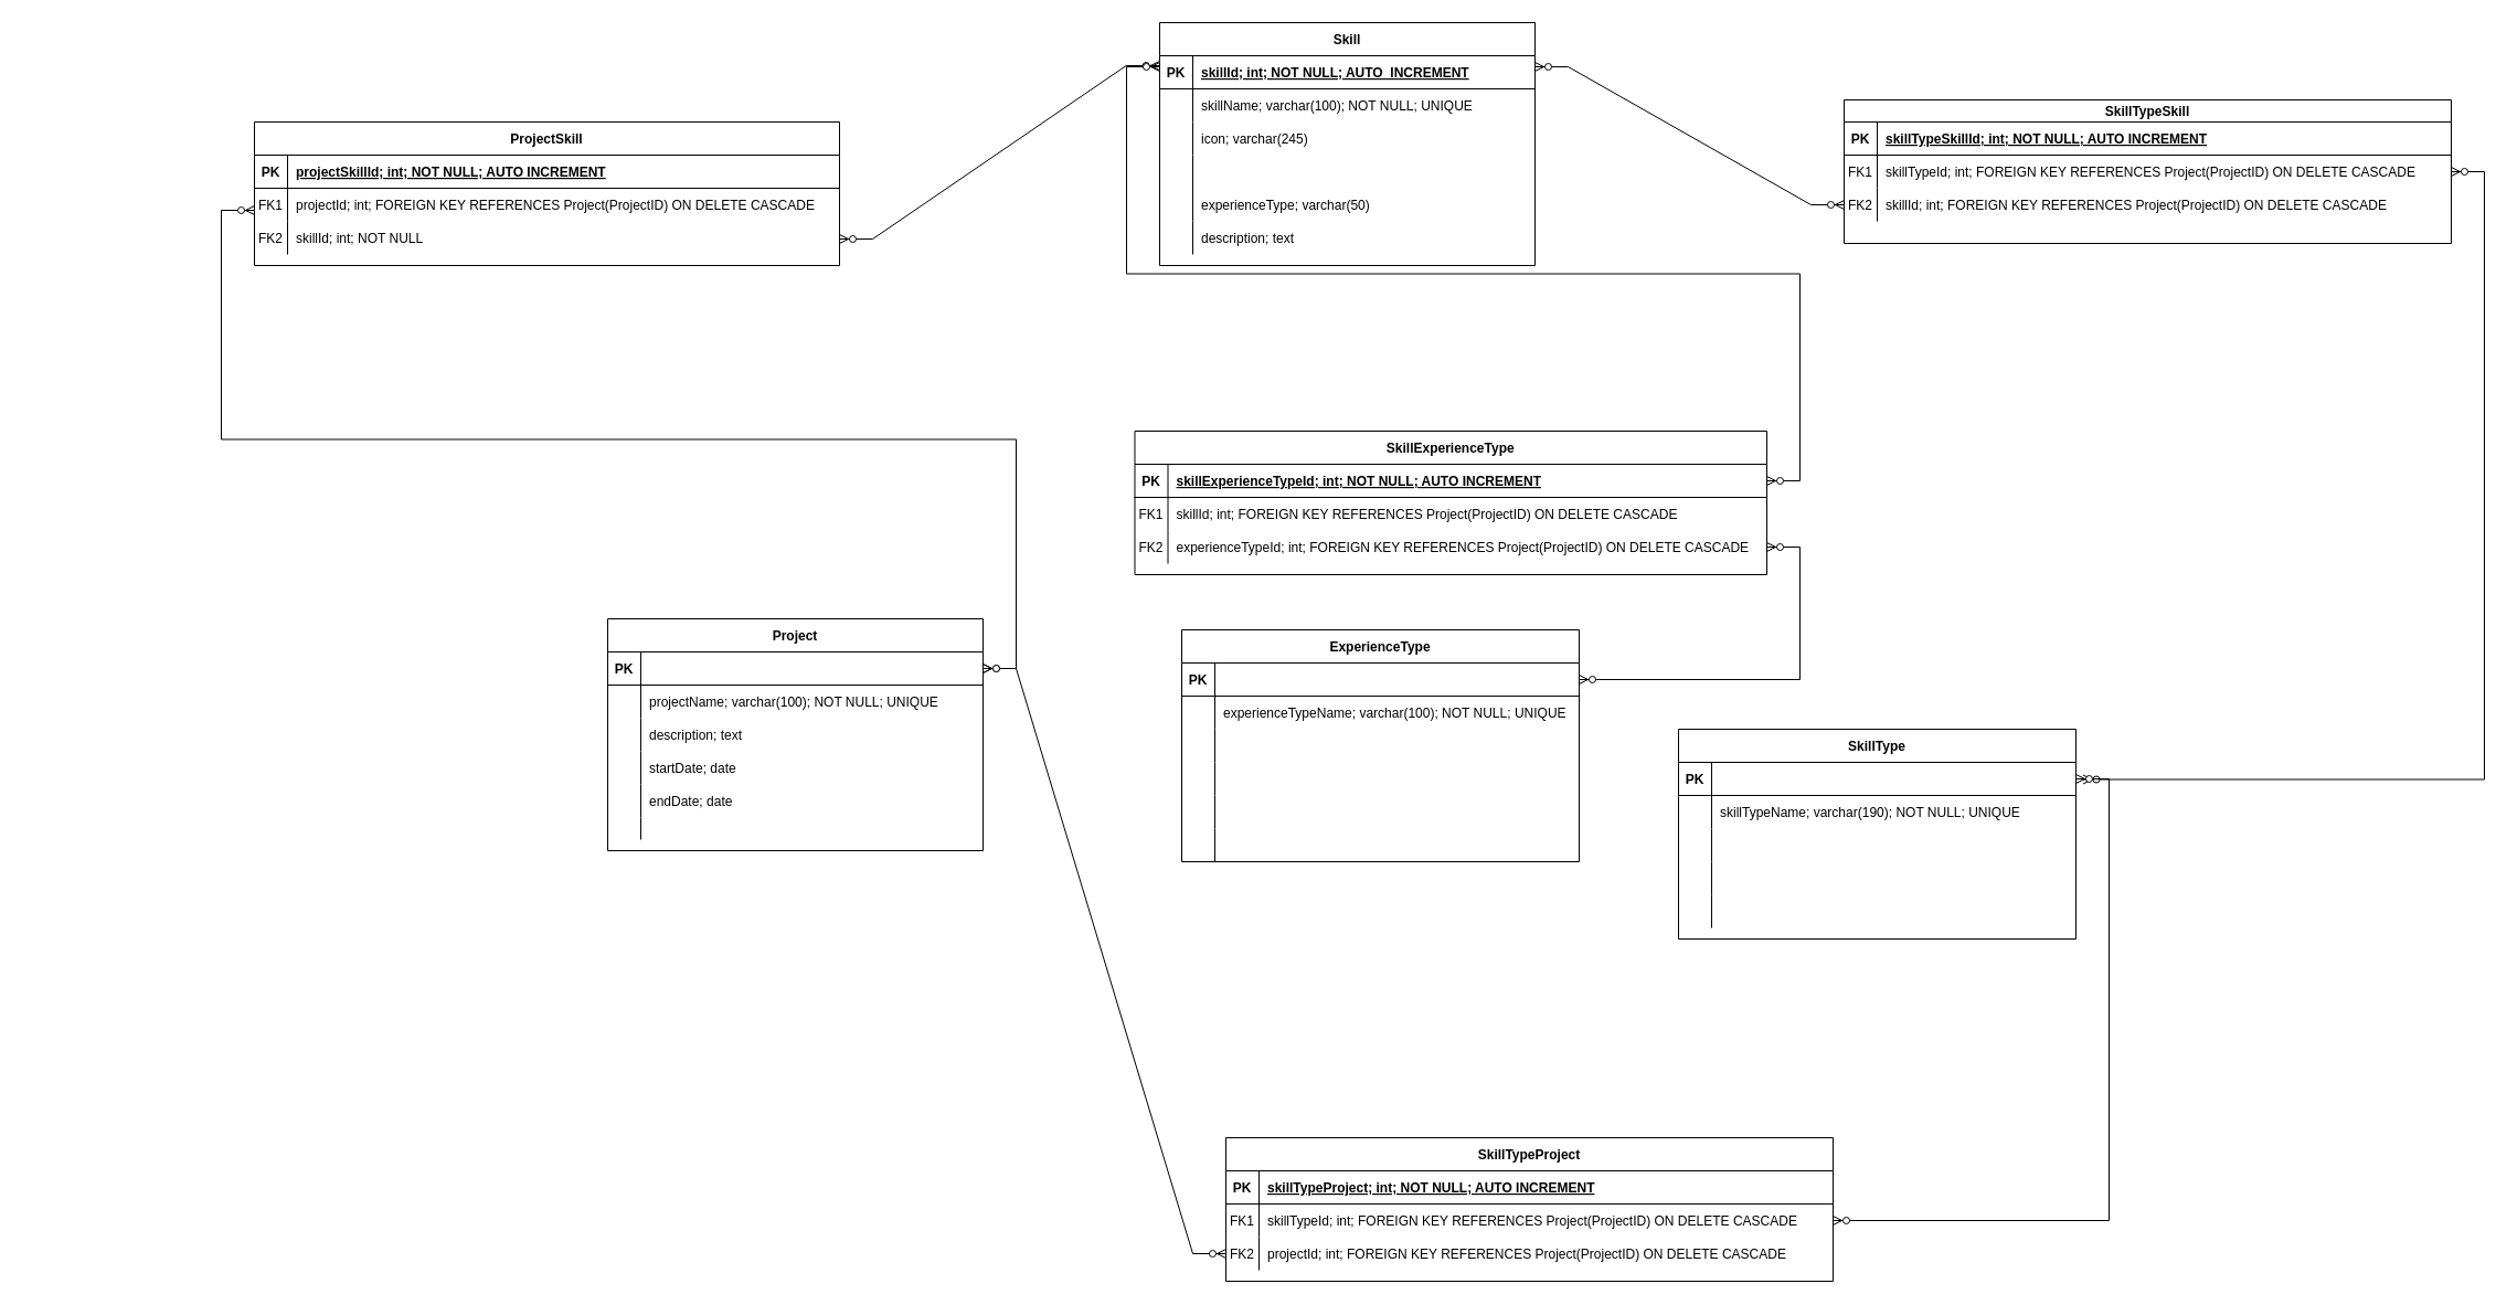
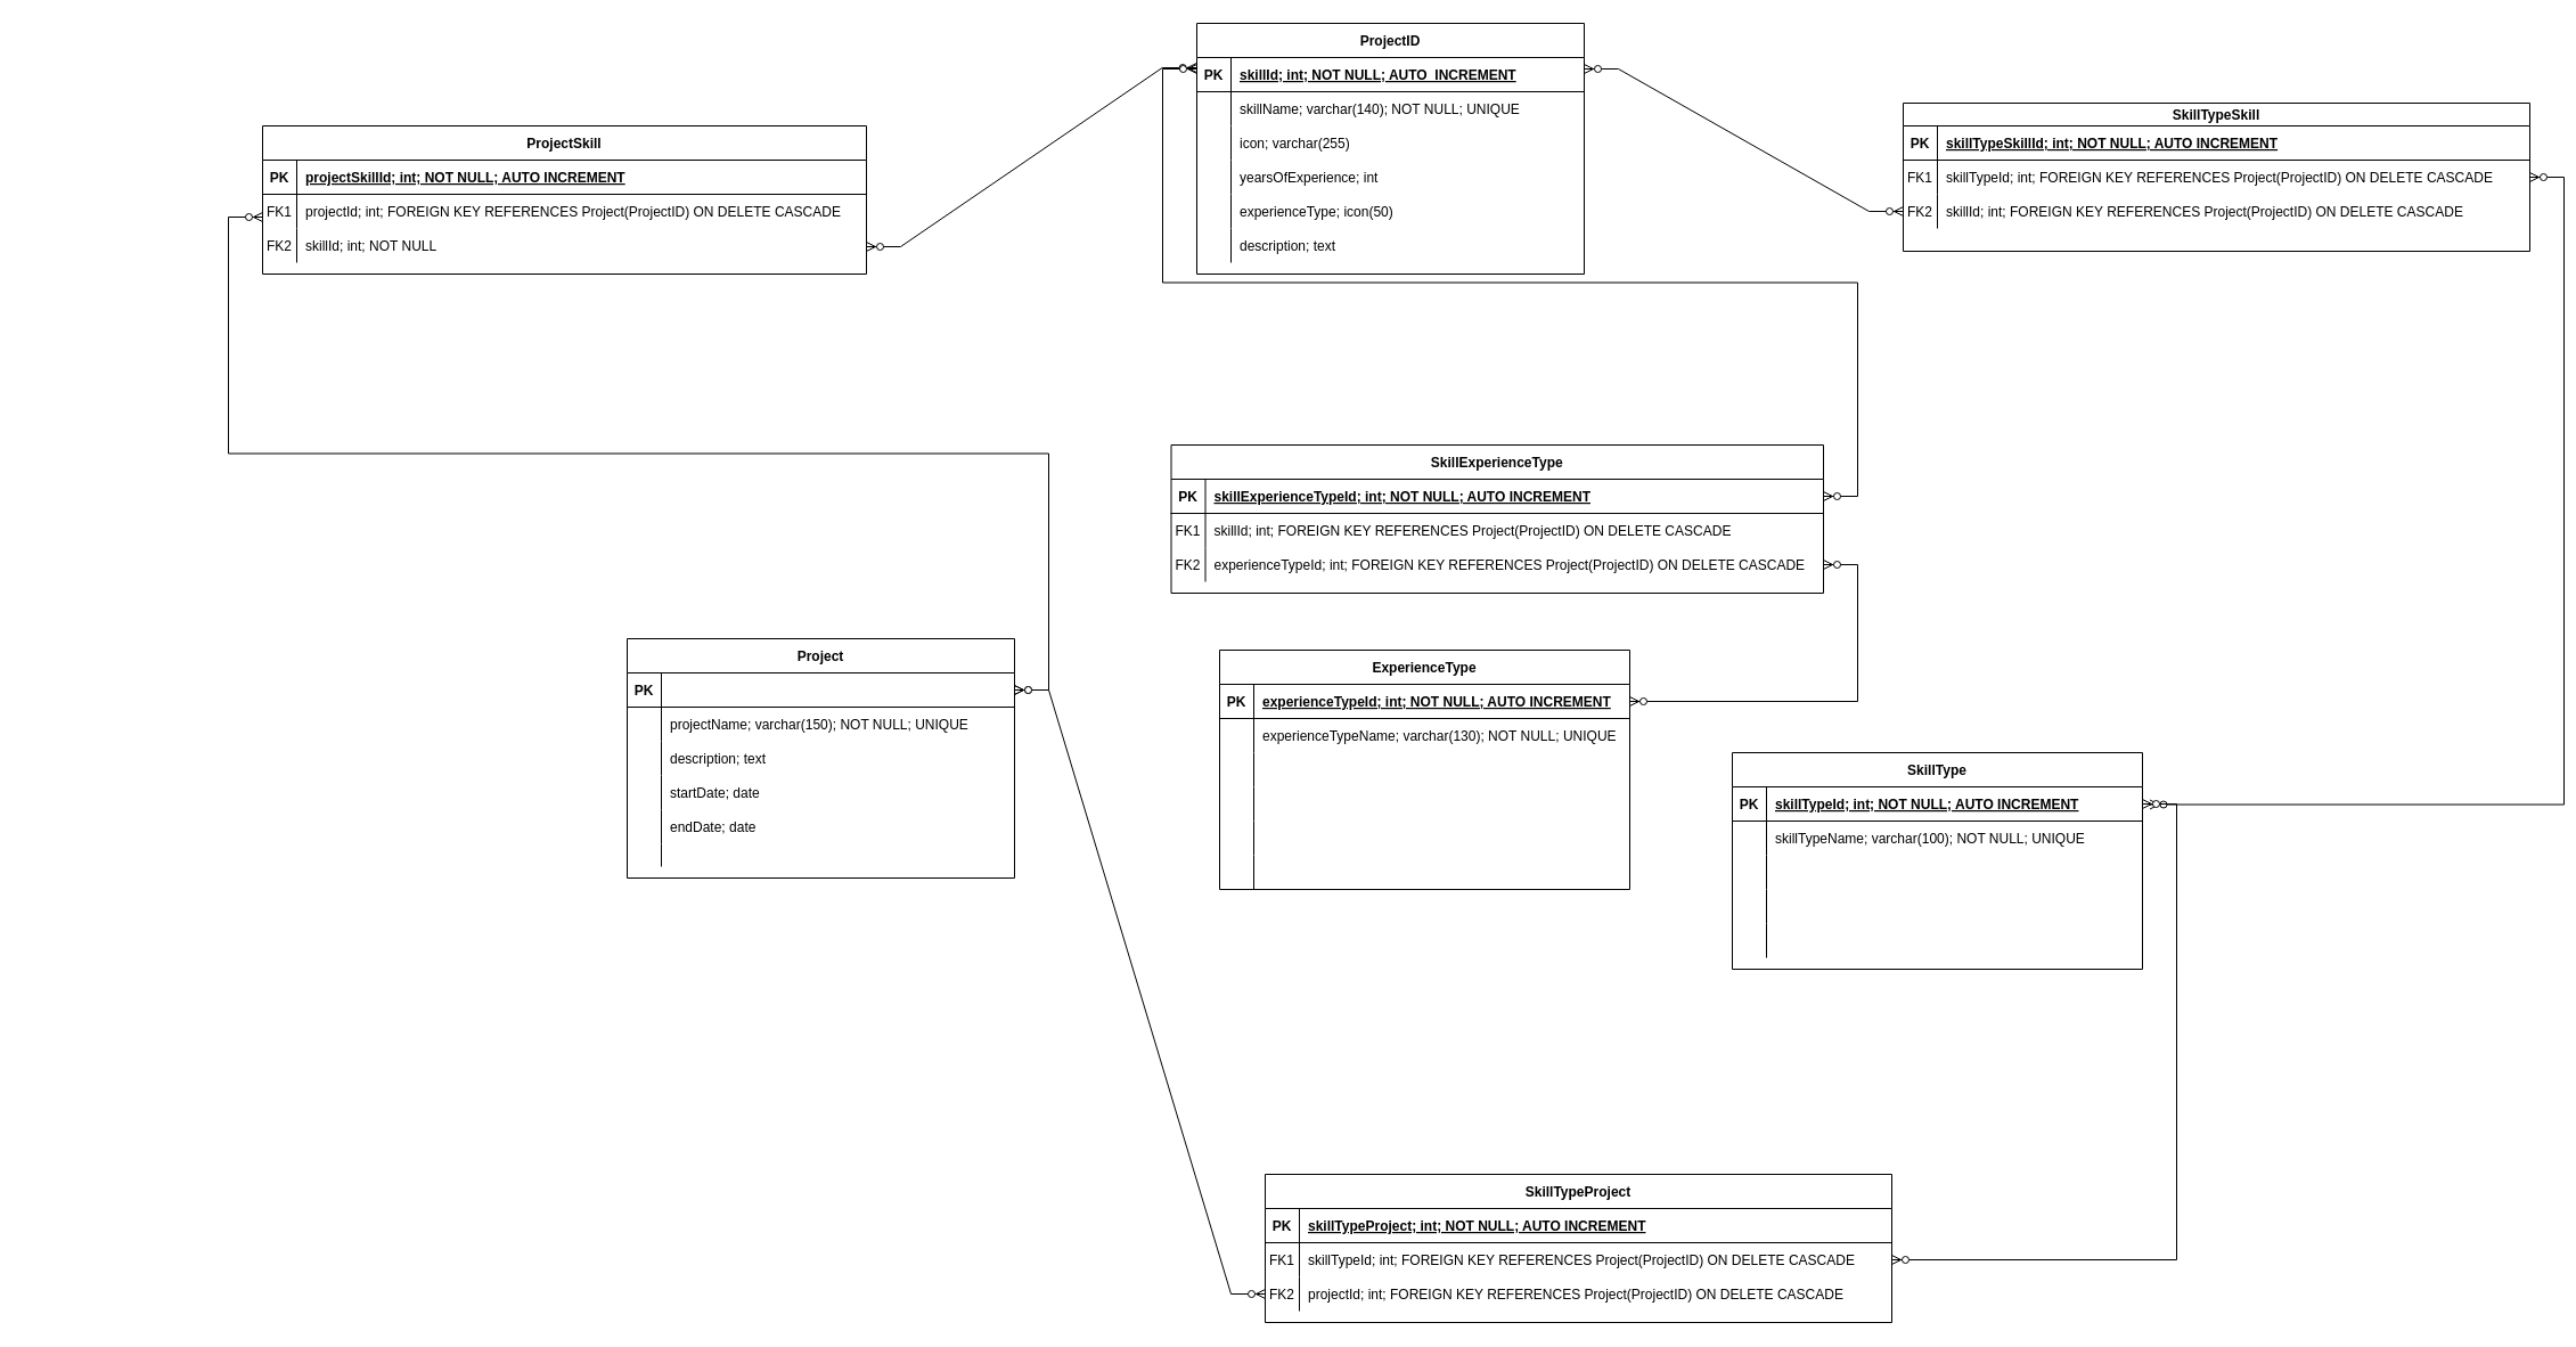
- <mxCell id="22" value="Skill" style="shape=table;startSize=30;container=1;collapsible=1;childLayout=tableLayout;fixedRows=1;rowLines=0;fontStyle=1;align=center;resizeLast=1;" parent="1" vertex="1"><mxGeometry x="1050" y="20" width="340" height="220" as="geometry" /></mxCell>
+ <mxCell id="22" value="ProjectID" style="shape=table;startSize=30;container=1;collapsible=1;childLayout=tableLayout;fixedRows=1;rowLines=0;fontStyle=1;align=center;resizeLast=1;" parent="1" vertex="1"><mxGeometry x="1050" y="20" width="340" height="220" as="geometry" /></mxCell>
- <mxCell id="28" value="skillName; varchar(100); NOT NULL; UNIQUE" style="shape=partialRectangle;overflow=hidden;connectable=0;fillColor=none;top=0;left=0;bottom=0;right=0;align=left;spacingLeft=6;" parent="26" vertex="1"><mxGeometry x="30" width="310" height="30" as="geometry"><mxRectangle width="310" height="30" as="alternateBounds" /></mxGeometry></mxCell>
+ <mxCell id="28" value="skillName; varchar(140); NOT NULL; UNIQUE" style="shape=partialRectangle;overflow=hidden;connectable=0;fillColor=none;top=0;left=0;bottom=0;right=0;align=left;spacingLeft=6;" parent="26" vertex="1"><mxGeometry x="30" width="310" height="30" as="geometry"><mxRectangle width="310" height="30" as="alternateBounds" /></mxGeometry></mxCell>
- <mxCell id="31" value="icon; varchar(245)" style="shape=partialRectangle;overflow=hidden;connectable=0;fillColor=none;top=0;left=0;bottom=0;right=0;align=left;spacingLeft=6;" parent="29" vertex="1"><mxGeometry x="30" width="310" height="30" as="geometry"><mxRectangle width="310" height="30" as="alternateBounds" /></mxGeometry></mxCell>
+ <mxCell id="31" value="icon; varchar(255)" style="shape=partialRectangle;overflow=hidden;connectable=0;fillColor=none;top=0;left=0;bottom=0;right=0;align=left;spacingLeft=6;" parent="29" vertex="1"><mxGeometry x="30" width="310" height="30" as="geometry"><mxRectangle width="310" height="30" as="alternateBounds" /></mxGeometry></mxCell>
+ <mxCell id="34" value="yearsOfExperience; int" style="shape=partialRectangle;overflow=hidden;connectable=0;fillColor=none;top=0;left=0;bottom=0;right=0;align=left;spacingLeft=6;" parent="32" vertex="1"><mxGeometry x="30" width="310" height="30" as="geometry"><mxRectangle width="310" height="30" as="alternateBounds" /></mxGeometry></mxCell>
- <mxCell id="37" value="experienceType; varchar(50)" style="shape=partialRectangle;overflow=hidden;connectable=0;fillColor=none;top=0;left=0;bottom=0;right=0;align=left;spacingLeft=6;" parent="35" vertex="1"><mxGeometry x="30" width="310" height="30" as="geometry"><mxRectangle width="310" height="30" as="alternateBounds" /></mxGeometry></mxCell>
+ <mxCell id="37" value="experienceType; icon(50)" style="shape=partialRectangle;overflow=hidden;connectable=0;fillColor=none;top=0;left=0;bottom=0;right=0;align=left;spacingLeft=6;" parent="35" vertex="1"><mxGeometry x="30" width="310" height="30" as="geometry"><mxRectangle width="310" height="30" as="alternateBounds" /></mxGeometry></mxCell>
+ <mxCell id="98" value="experienceTypeId; int; NOT NULL; AUTO INCREMENT" style="shape=partialRectangle;overflow=hidden;connectable=0;fillColor=none;top=0;left=0;bottom=0;right=0;align=left;spacingLeft=6;fontStyle=5;" vertex="1" parent="96"><mxGeometry x="30" width="330" height="30" as="geometry"><mxRectangle width="330" height="30" as="alternateBounds" /></mxGeometry></mxCell>
- <mxCell id="46" value="projectName; varchar(100); NOT NULL; UNIQUE" style="shape=partialRectangle;overflow=hidden;connectable=0;fillColor=none;top=0;left=0;bottom=0;right=0;align=left;spacingLeft=6;" parent="44" vertex="1"><mxGeometry x="30" width="310" height="30" as="geometry"><mxRectangle width="310" height="30" as="alternateBounds" /></mxGeometry></mxCell>
+ <mxCell id="46" value="projectName; varchar(150); NOT NULL; UNIQUE" style="shape=partialRectangle;overflow=hidden;connectable=0;fillColor=none;top=0;left=0;bottom=0;right=0;align=left;spacingLeft=6;" parent="44" vertex="1"><mxGeometry x="30" width="310" height="30" as="geometry"><mxRectangle width="310" height="30" as="alternateBounds" /></mxGeometry></mxCell>
- <mxCell id="101" value="experienceTypeName; varchar(100); NOT NULL; UNIQUE" style="shape=partialRectangle;overflow=hidden;connectable=0;fillColor=none;top=0;left=0;bottom=0;right=0;align=left;spacingLeft=6;" vertex="1" parent="99"><mxGeometry x="30" width="330" height="30" as="geometry"><mxRectangle width="330" height="30" as="alternateBounds" /></mxGeometry></mxCell>
+ <mxCell id="101" value="experienceTypeName; varchar(130); NOT NULL; UNIQUE" style="shape=partialRectangle;overflow=hidden;connectable=0;fillColor=none;top=0;left=0;bottom=0;right=0;align=left;spacingLeft=6;" vertex="1" parent="99"><mxGeometry x="30" width="330" height="30" as="geometry"><mxRectangle width="330" height="30" as="alternateBounds" /></mxGeometry></mxCell>
+ <mxCell id="62" value="skillTypeId; int; NOT NULL; AUTO INCREMENT" style="shape=partialRectangle;overflow=hidden;connectable=0;fillColor=none;top=0;left=0;bottom=0;right=0;align=left;spacingLeft=6;fontStyle=5;" parent="60" vertex="1"><mxGeometry x="30" width="330" height="30" as="geometry"><mxRectangle width="330" height="30" as="alternateBounds" /></mxGeometry></mxCell>
- <mxCell id="65" value="skillTypeName; varchar(190); NOT NULL; UNIQUE" style="shape=partialRectangle;overflow=hidden;connectable=0;fillColor=none;top=0;left=0;bottom=0;right=0;align=left;spacingLeft=6;" parent="63" vertex="1"><mxGeometry x="30" width="330" height="30" as="geometry"><mxRectangle width="330" height="30" as="alternateBounds" /></mxGeometry></mxCell>
+ <mxCell id="65" value="skillTypeName; varchar(100); NOT NULL; UNIQUE" style="shape=partialRectangle;overflow=hidden;connectable=0;fillColor=none;top=0;left=0;bottom=0;right=0;align=left;spacingLeft=6;" parent="63" vertex="1"><mxGeometry x="30" width="330" height="30" as="geometry"><mxRectangle width="330" height="30" as="alternateBounds" /></mxGeometry></mxCell>
